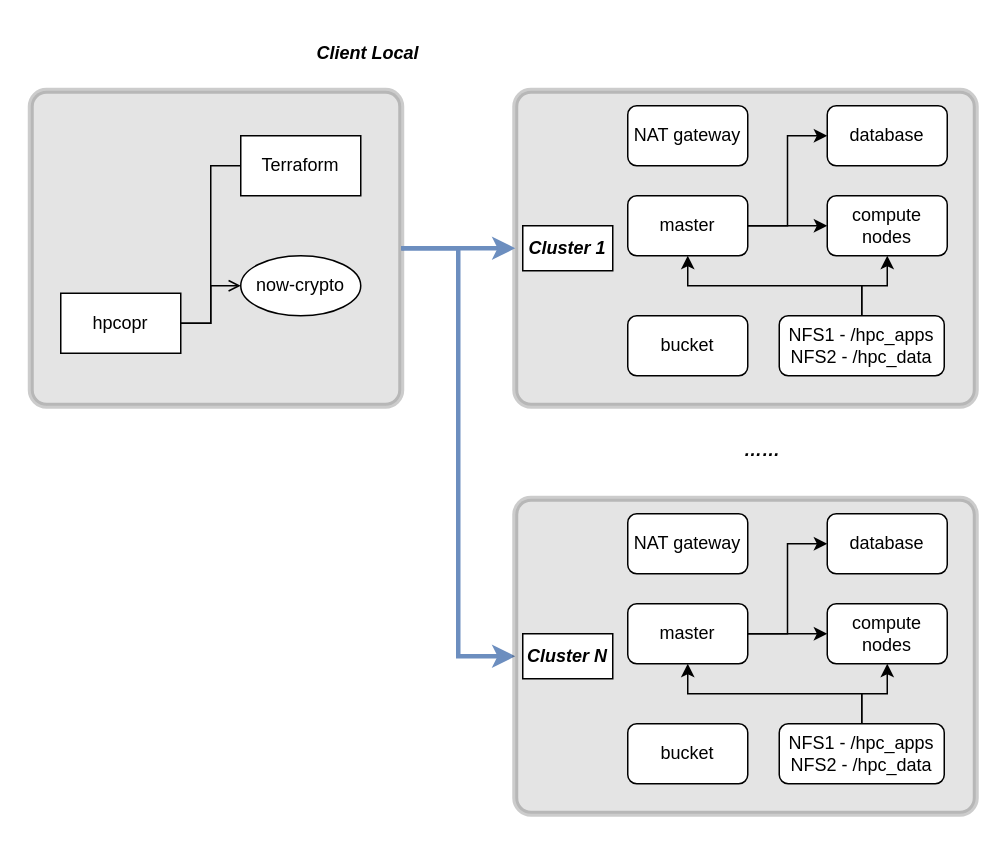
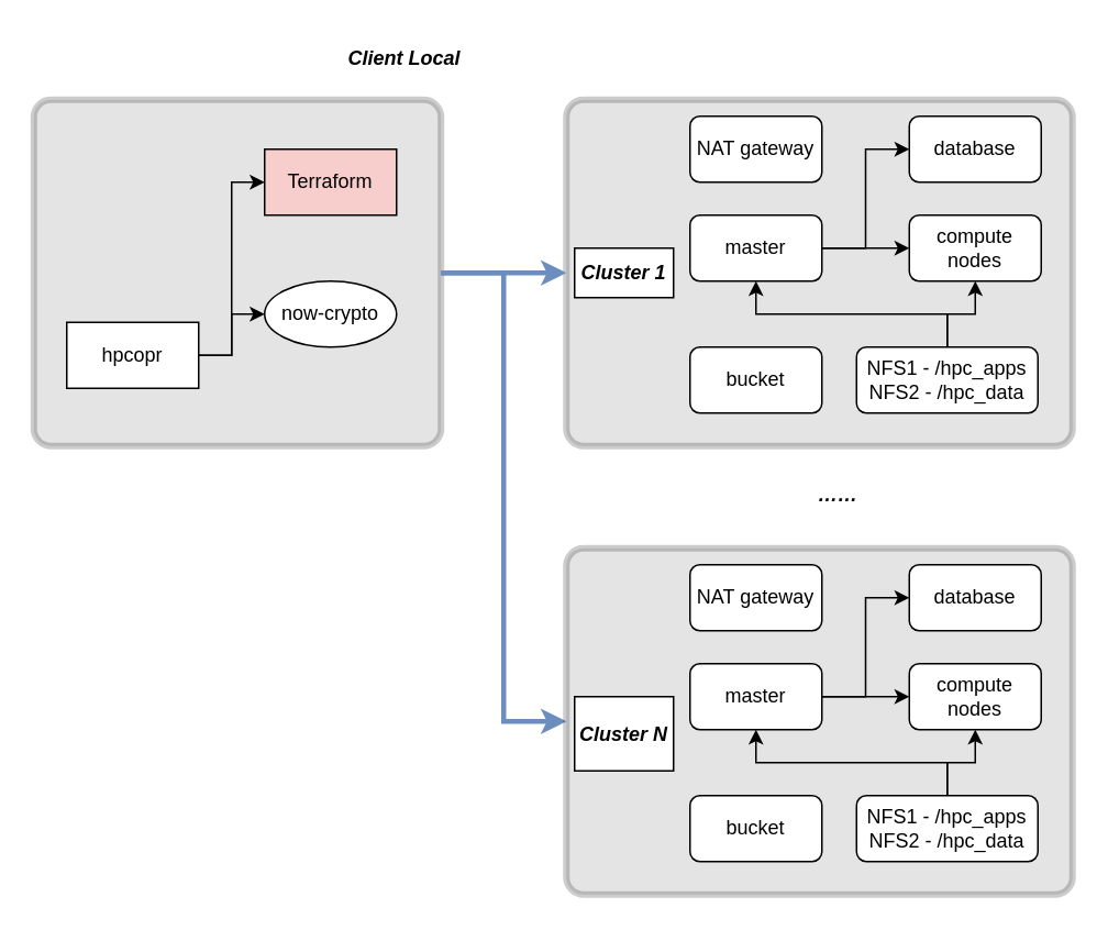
- <mxCell id="5" style="edgeStyle=orthogonalEdgeStyle;rounded=0;orthogonalLoop=1;jettySize=auto;html=1;exitX=1;exitY=0.5;exitDx=0;exitDy=0;entryX=0;entryY=0.5;entryDx=0;entryDy=0;endArrow=none;" parent="1" source="7" target="10" edge="1"><mxGeometry relative="1" as="geometry" /></mxCell>
+ <mxCell id="5" style="edgeStyle=orthogonalEdgeStyle;rounded=0;orthogonalLoop=1;jettySize=auto;html=1;exitX=1;exitY=0.5;exitDx=0;exitDy=0;entryX=0;entryY=0.5;entryDx=0;entryDy=0;" parent="1" source="7" target="10" edge="1"><mxGeometry relative="1" as="geometry" /></mxCell>
- <mxCell id="10" value="Terraform" style="rounded=0;whiteSpace=wrap;html=1;" parent="1" vertex="1"><mxGeometry x="160" y="90" width="80" height="40" as="geometry" /></mxCell>
+ <mxCell id="10" value="Terraform" style="rounded=0;whiteSpace=wrap;html=1;fillColor=#f8cecc;" parent="1" vertex="1"><mxGeometry x="160" y="90" width="80" height="40" as="geometry" /></mxCell>
- <mxCell id="6" style="edgeStyle=orthogonalEdgeStyle;rounded=0;orthogonalLoop=1;jettySize=auto;html=1;exitX=1;exitY=0.5;exitDx=0;exitDy=0;entryX=0;entryY=0.5;entryDx=0;entryDy=0;endArrow=open;" parent="1" source="7" target="8" edge="1"><mxGeometry relative="1" as="geometry" /></mxCell>
+ <mxCell id="6" style="edgeStyle=orthogonalEdgeStyle;rounded=0;orthogonalLoop=1;jettySize=auto;html=1;exitX=1;exitY=0.5;exitDx=0;exitDy=0;entryX=0;entryY=0.5;entryDx=0;entryDy=0;" parent="1" source="7" target="8" edge="1"><mxGeometry relative="1" as="geometry" /></mxCell>
- <mxCell id="34" value="Cluster N" style="text;html=1;strokeColor=default;fillColor=default;align=center;verticalAlign=middle;whiteSpace=wrap;rounded=0;fontStyle=3" vertex="1" parent="1"><mxGeometry x="348" y="422" width="60" height="30" as="geometry" /></mxCell>
+ <mxCell id="34" value="Cluster N" style="text;html=1;strokeColor=default;fillColor=default;align=center;verticalAlign=middle;whiteSpace=wrap;rounded=0;fontStyle=3" vertex="1" parent="1"><mxGeometry x="348" y="422" width="60" height="45" as="geometry" /></mxCell>
